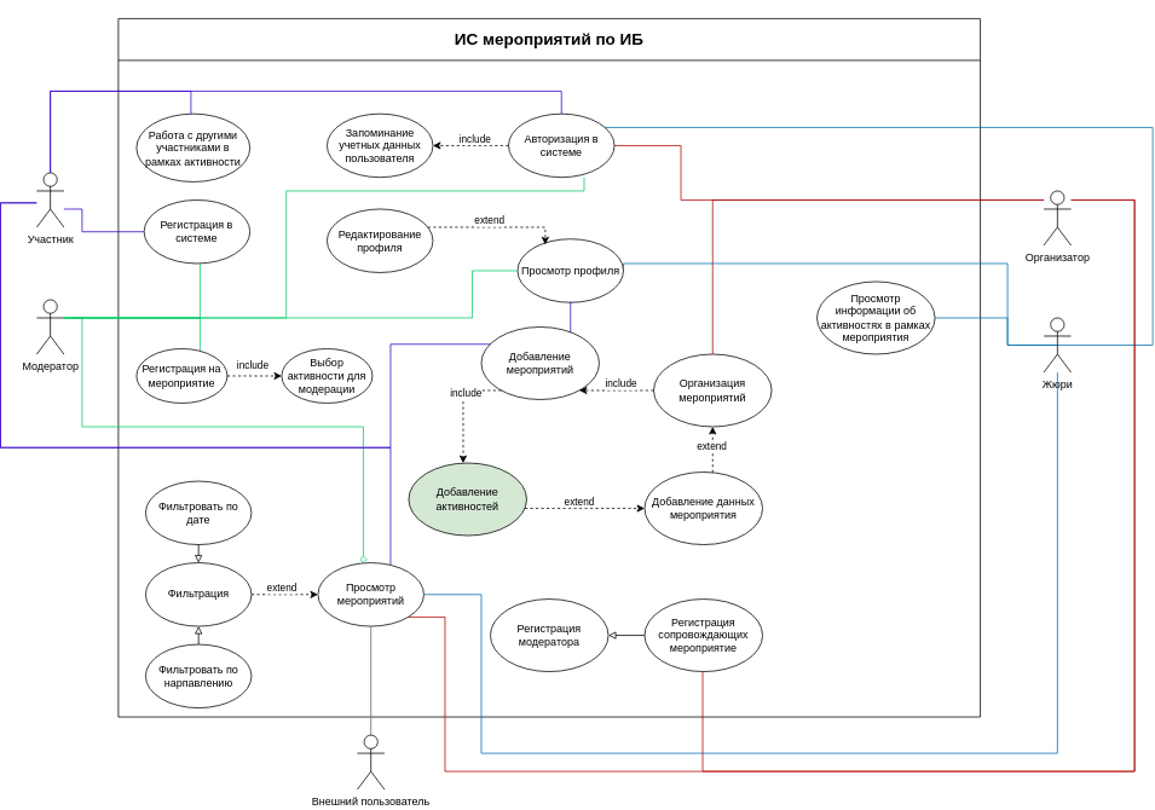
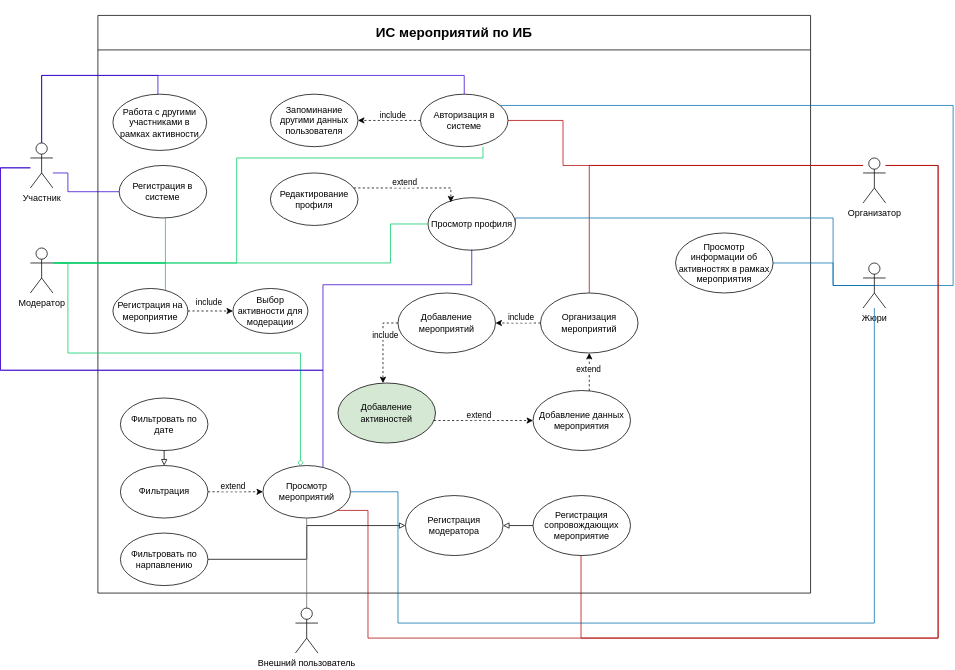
- <mxCell id="3" value="Запоминание учетных данных пользователя" style="ellipse;whiteSpace=wrap;html=1;" vertex="1" parent="2"><mxGeometry x="230" y="105" width="116.67" height="70" as="geometry" /></mxCell>
+ <mxCell id="3" value="Запоминание другими данных пользователя" style="ellipse;whiteSpace=wrap;html=1;" vertex="1" parent="2"><mxGeometry x="230" y="105" width="116.67" height="70" as="geometry" /></mxCell>
- <mxCell id="40" value="Добавление мероприятий" style="ellipse;whiteSpace=wrap;html=1;" vertex="1" parent="2"><mxGeometry x="400" y="340" width="130" height="80" as="geometry" /></mxCell>
+ <mxCell id="40" value="Добавление мероприятий" style="ellipse;whiteSpace=wrap;html=1;" vertex="1" parent="2"><mxGeometry x="400" y="370" width="130" height="80" as="geometry" /></mxCell>
- <mxCell id="11" style="edgeStyle=orthogonalEdgeStyle;rounded=0;orthogonalLoop=1;jettySize=auto;html=1;entryX=0.5;entryY=1;entryDx=0;entryDy=0;endArrow=block;endFill=0;" edge="1" parent="2" source="12" target="8"><mxGeometry relative="1" as="geometry" /></mxCell>
+ <mxCell id="11" style="edgeStyle=orthogonalEdgeStyle;rounded=0;orthogonalLoop=1;jettySize=auto;html=1;endArrow=block;endFill=0;" edge="1" parent="2" source="12" target="51"><mxGeometry relative="1" as="geometry" /></mxCell>
